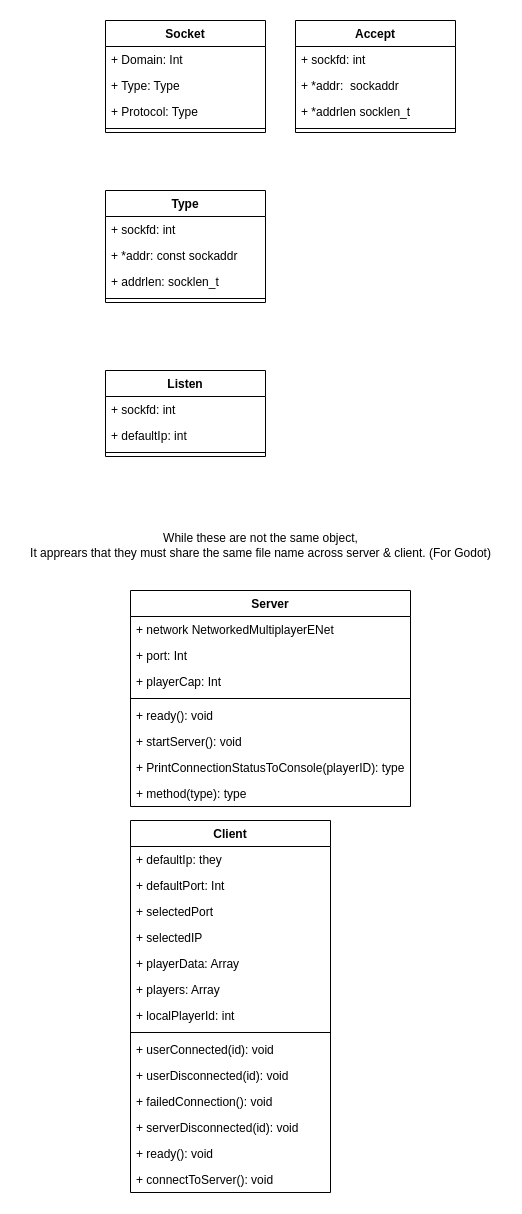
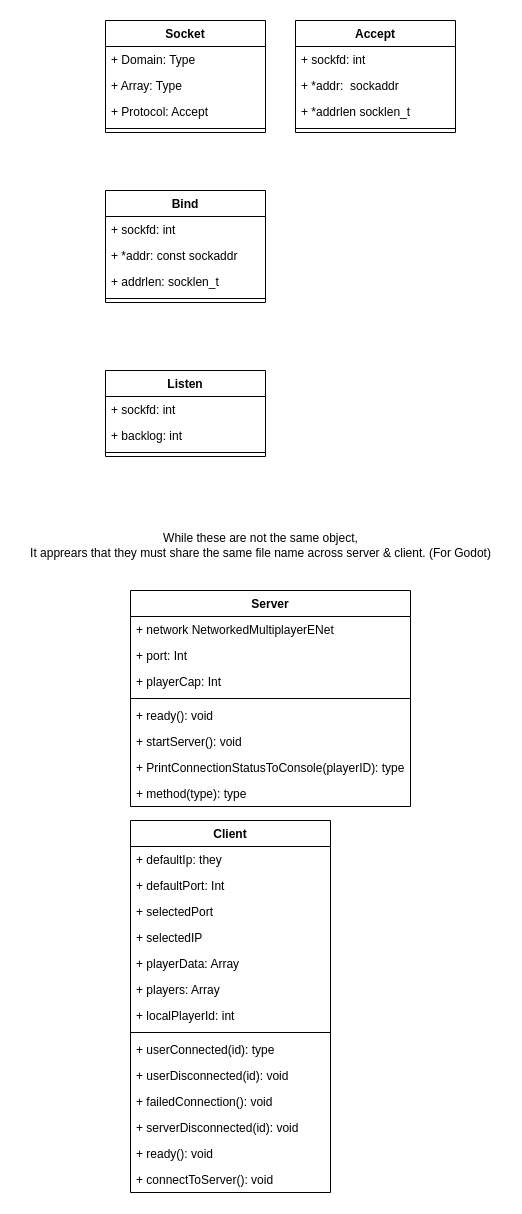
- <mxCell id="3" value="+ Domain: Int" style="text;strokeColor=none;fillColor=none;align=left;verticalAlign=top;spacingLeft=4;spacingRight=4;overflow=hidden;rotatable=0;points=[[0,0.5],[1,0.5]];portConstraint=eastwest;" parent="2" vertex="1"><mxGeometry y="26" width="160" height="26" as="geometry" /></mxCell>
+ <mxCell id="3" value="+ Domain: Type" style="text;strokeColor=none;fillColor=none;align=left;verticalAlign=top;spacingLeft=4;spacingRight=4;overflow=hidden;rotatable=0;points=[[0,0.5],[1,0.5]];portConstraint=eastwest;" parent="2" vertex="1"><mxGeometry y="26" width="160" height="26" as="geometry" /></mxCell>
- <mxCell id="4" value="+ Type: Type" style="text;strokeColor=none;fillColor=none;align=left;verticalAlign=top;spacingLeft=4;spacingRight=4;overflow=hidden;rotatable=0;points=[[0,0.5],[1,0.5]];portConstraint=eastwest;" parent="2" vertex="1"><mxGeometry y="52" width="160" height="26" as="geometry" /></mxCell>
+ <mxCell id="4" value="+ Array: Type" style="text;strokeColor=none;fillColor=none;align=left;verticalAlign=top;spacingLeft=4;spacingRight=4;overflow=hidden;rotatable=0;points=[[0,0.5],[1,0.5]];portConstraint=eastwest;" parent="2" vertex="1"><mxGeometry y="52" width="160" height="26" as="geometry" /></mxCell>
- <mxCell id="5" value="+ Protocol: Type" style="text;strokeColor=none;fillColor=none;align=left;verticalAlign=top;spacingLeft=4;spacingRight=4;overflow=hidden;rotatable=0;points=[[0,0.5],[1,0.5]];portConstraint=eastwest;" parent="2" vertex="1"><mxGeometry y="78" width="160" height="26" as="geometry" /></mxCell>
+ <mxCell id="5" value="+ Protocol: Accept" style="text;strokeColor=none;fillColor=none;align=left;verticalAlign=top;spacingLeft=4;spacingRight=4;overflow=hidden;rotatable=0;points=[[0,0.5],[1,0.5]];portConstraint=eastwest;" parent="2" vertex="1"><mxGeometry y="78" width="160" height="26" as="geometry" /></mxCell>
- <mxCell id="7" value="Type" style="swimlane;fontStyle=1;align=center;verticalAlign=top;childLayout=stackLayout;horizontal=1;startSize=26;horizontalStack=0;resizeParent=1;resizeParentMax=0;resizeLast=0;collapsible=1;marginBottom=0;" parent="1" vertex="1"><mxGeometry x="105" y="190" width="160" height="112" as="geometry" /></mxCell>
+ <mxCell id="7" value="Bind" style="swimlane;fontStyle=1;align=center;verticalAlign=top;childLayout=stackLayout;horizontal=1;startSize=26;horizontalStack=0;resizeParent=1;resizeParentMax=0;resizeLast=0;collapsible=1;marginBottom=0;" parent="1" vertex="1"><mxGeometry x="105" y="190" width="160" height="112" as="geometry" /></mxCell>
- <mxCell id="14" value="+ defaultIp: int" style="text;strokeColor=none;fillColor=none;align=left;verticalAlign=top;spacingLeft=4;spacingRight=4;overflow=hidden;rotatable=0;points=[[0,0.5],[1,0.5]];portConstraint=eastwest;" parent="12" vertex="1"><mxGeometry y="52" width="160" height="26" as="geometry" /></mxCell>
+ <mxCell id="14" value="+ backlog: int" style="text;strokeColor=none;fillColor=none;align=left;verticalAlign=top;spacingLeft=4;spacingRight=4;overflow=hidden;rotatable=0;points=[[0,0.5],[1,0.5]];portConstraint=eastwest;" parent="12" vertex="1"><mxGeometry y="52" width="160" height="26" as="geometry" /></mxCell>
- <mxCell id="30" value="+ userConnected(id): void" style="text;strokeColor=none;fillColor=none;align=left;verticalAlign=top;spacingLeft=4;spacingRight=4;overflow=hidden;rotatable=0;points=[[0,0.5],[1,0.5]];portConstraint=eastwest;" parent="21" vertex="1"><mxGeometry y="216" width="200" height="26" as="geometry" /></mxCell>
+ <mxCell id="30" value="+ userConnected(id): type" style="text;strokeColor=none;fillColor=none;align=left;verticalAlign=top;spacingLeft=4;spacingRight=4;overflow=hidden;rotatable=0;points=[[0,0.5],[1,0.5]];portConstraint=eastwest;" parent="21" vertex="1"><mxGeometry y="216" width="200" height="26" as="geometry" /></mxCell>
